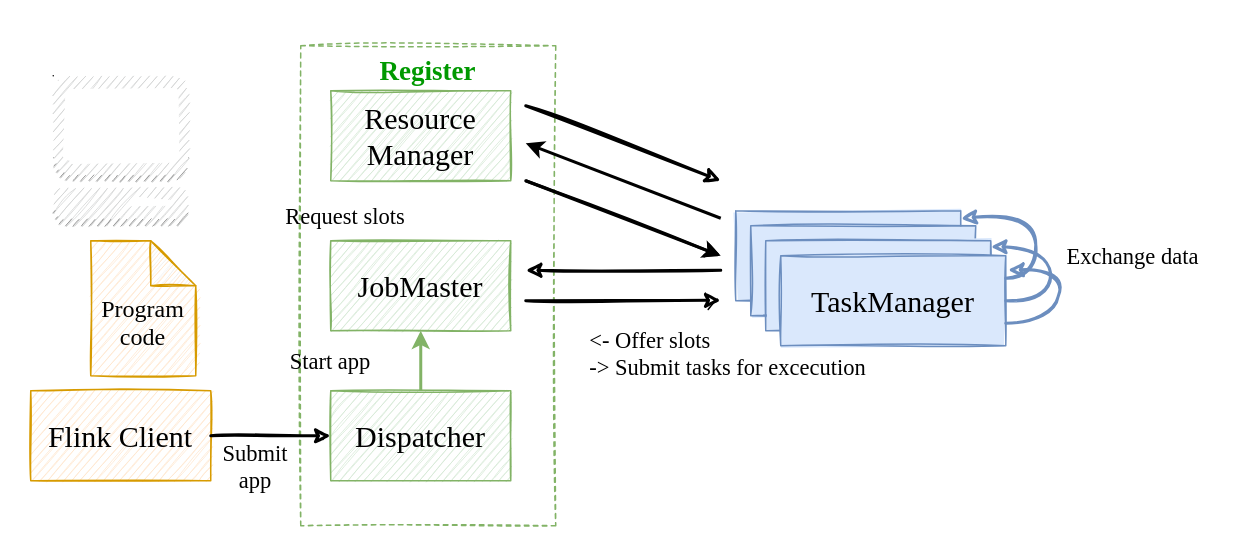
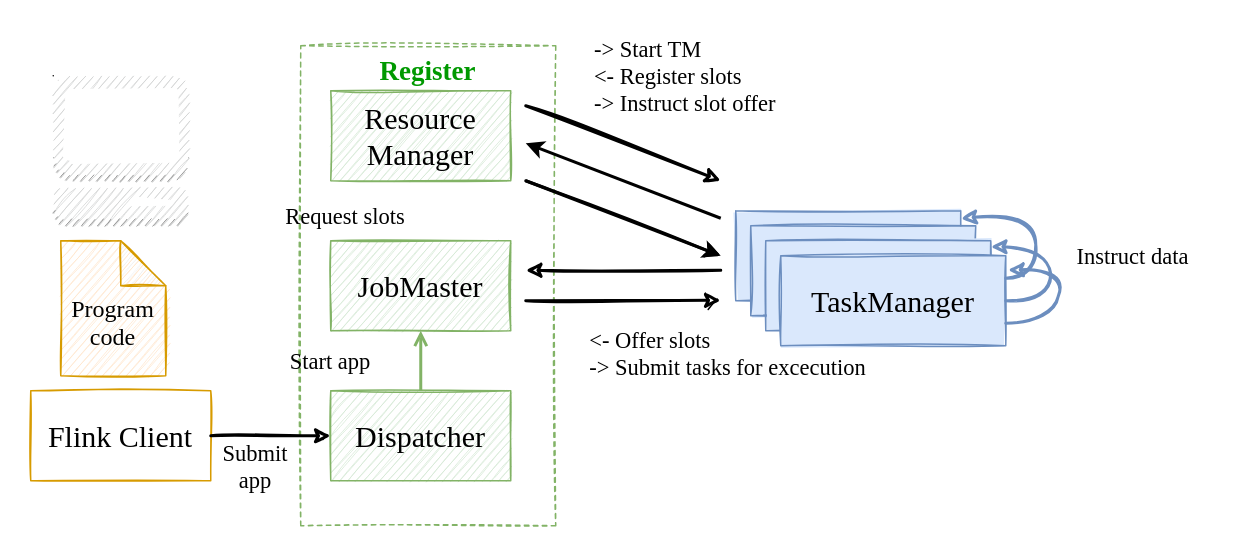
+ <mxCell id="27" value="&lt;p style=&quot;line-height: 40%&quot;&gt;&lt;/p&gt;&lt;div style=&quot;text-align: left&quot;&gt;&lt;span style=&quot;font-family: &amp;#34;architects daughter&amp;#34; ; font-size: 15px&quot;&gt;-&amp;gt; Start TM&lt;/span&gt;&lt;/div&gt;&lt;span style=&quot;font-family: &amp;#34;architects daughter&amp;#34; ; font-size: 15px&quot;&gt;&lt;div style=&quot;text-align: left&quot;&gt;&lt;span&gt;&amp;lt;- Register slots&lt;/span&gt;&lt;/div&gt;&lt;div style=&quot;text-align: left&quot;&gt;&lt;span style=&quot;line-height: 100%&quot;&gt;-&amp;gt; Instruct slot offer&lt;/span&gt;&lt;/div&gt;&lt;/span&gt;&lt;p&gt;&lt;/p&gt;" style="text;html=1;strokeColor=none;fillColor=none;align=center;verticalAlign=middle;whiteSpace=wrap;rounded=0;dashed=1;sketch=1;" vertex="1" parent="1"><mxGeometry x="373" y="20" width="167" height="60" as="geometry" /></mxCell>
- <mxCell id="29" value="&lt;p style=&quot;line-height: 40%&quot;&gt;&lt;/p&gt;&lt;div style=&quot;text-align: left&quot;&gt;&lt;font face=&quot;architects daughter&quot;&gt;&lt;span style=&quot;font-size: 15px&quot;&gt;Exchange data&lt;/span&gt;&lt;/font&gt;&lt;/div&gt;&lt;p&gt;&lt;/p&gt;" style="text;html=1;strokeColor=none;fillColor=none;align=center;verticalAlign=middle;whiteSpace=wrap;rounded=0;dashed=1;sketch=1;" vertex="1" parent="1"><mxGeometry x="700" y="161.5" width="110" height="17" as="geometry" /></mxCell>
+ <mxCell id="29" value="&lt;p style=&quot;line-height: 40%&quot;&gt;&lt;/p&gt;&lt;div style=&quot;text-align: left&quot;&gt;&lt;font face=&quot;architects daughter&quot;&gt;&lt;span style=&quot;font-size: 15px&quot;&gt;Instruct data&lt;/span&gt;&lt;/font&gt;&lt;/div&gt;&lt;p&gt;&lt;/p&gt;" style="text;html=1;strokeColor=none;fillColor=none;align=center;verticalAlign=middle;whiteSpace=wrap;rounded=0;dashed=1;sketch=1;" vertex="1" parent="1"><mxGeometry x="700" y="161.5" width="110" height="17" as="geometry" /></mxCell>
- <mxCell id="8" value="&lt;span style=&quot;font-family: &amp;#34;architects daughter&amp;#34; ; font-size: 16px&quot;&gt;&lt;br&gt;Program&lt;br&gt;code&lt;br&gt;&lt;/span&gt;" style="shape=note;whiteSpace=wrap;html=1;backgroundOutline=1;darkOpacity=0.05;sketch=1;fillColor=#ffe6cc;strokeColor=#d79b00;" vertex="1" parent="1"><mxGeometry x="60" y="160" width="70" height="90" as="geometry" /></mxCell>
+ <mxCell id="8" value="&lt;span style=&quot;font-family: &amp;#34;architects daughter&amp;#34; ; font-size: 16px&quot;&gt;&lt;br&gt;Program&lt;br&gt;code&lt;br&gt;&lt;/span&gt;" style="shape=note;whiteSpace=wrap;html=1;backgroundOutline=1;darkOpacity=0.05;sketch=1;fillColor=#ffe6cc;strokeColor=#d79b00;" vertex="1" parent="1"><mxGeometry x="40" y="160" width="70" height="90" as="geometry" /></mxCell>
- <mxCell id="3" style="edgeStyle=none;rounded=0;orthogonalLoop=1;jettySize=auto;html=1;strokeWidth=2;fillColor=#d5e8d4;strokeColor=#82b366;" edge="1" parent="1" source="4" target="5"><mxGeometry relative="1" as="geometry" /></mxCell>
+ <mxCell id="3" style="edgeStyle=none;rounded=0;orthogonalLoop=1;jettySize=auto;html=1;strokeWidth=2;fillColor=#d5e8d4;strokeColor=#82b366;endArrow=open;" edge="1" parent="1" source="4" target="5"><mxGeometry relative="1" as="geometry" /></mxCell>
- <mxCell id="7" value="&lt;font face=&quot;Architects Daughter&quot;&gt;&lt;span style=&quot;font-size: 20px&quot;&gt;Flink Client&lt;/span&gt;&lt;/font&gt;" style="rounded=0;whiteSpace=wrap;html=1;sketch=1;fillColor=#ffe6cc;strokeColor=#d79b00;" vertex="1" parent="1"><mxGeometry x="20" y="260" width="120" height="60" as="geometry" /></mxCell>
+ <mxCell id="7" value="&lt;font face=&quot;Architects Daughter&quot;&gt;&lt;span style=&quot;font-size: 20px&quot;&gt;Flink Client&lt;/span&gt;&lt;/font&gt;" style="rounded=0;whiteSpace=wrap;html=1;sketch=1;fillColor=#ffffff;strokeColor=#d79b00;" vertex="1" parent="1"><mxGeometry x="20" y="260" width="120" height="60" as="geometry" /></mxCell>
